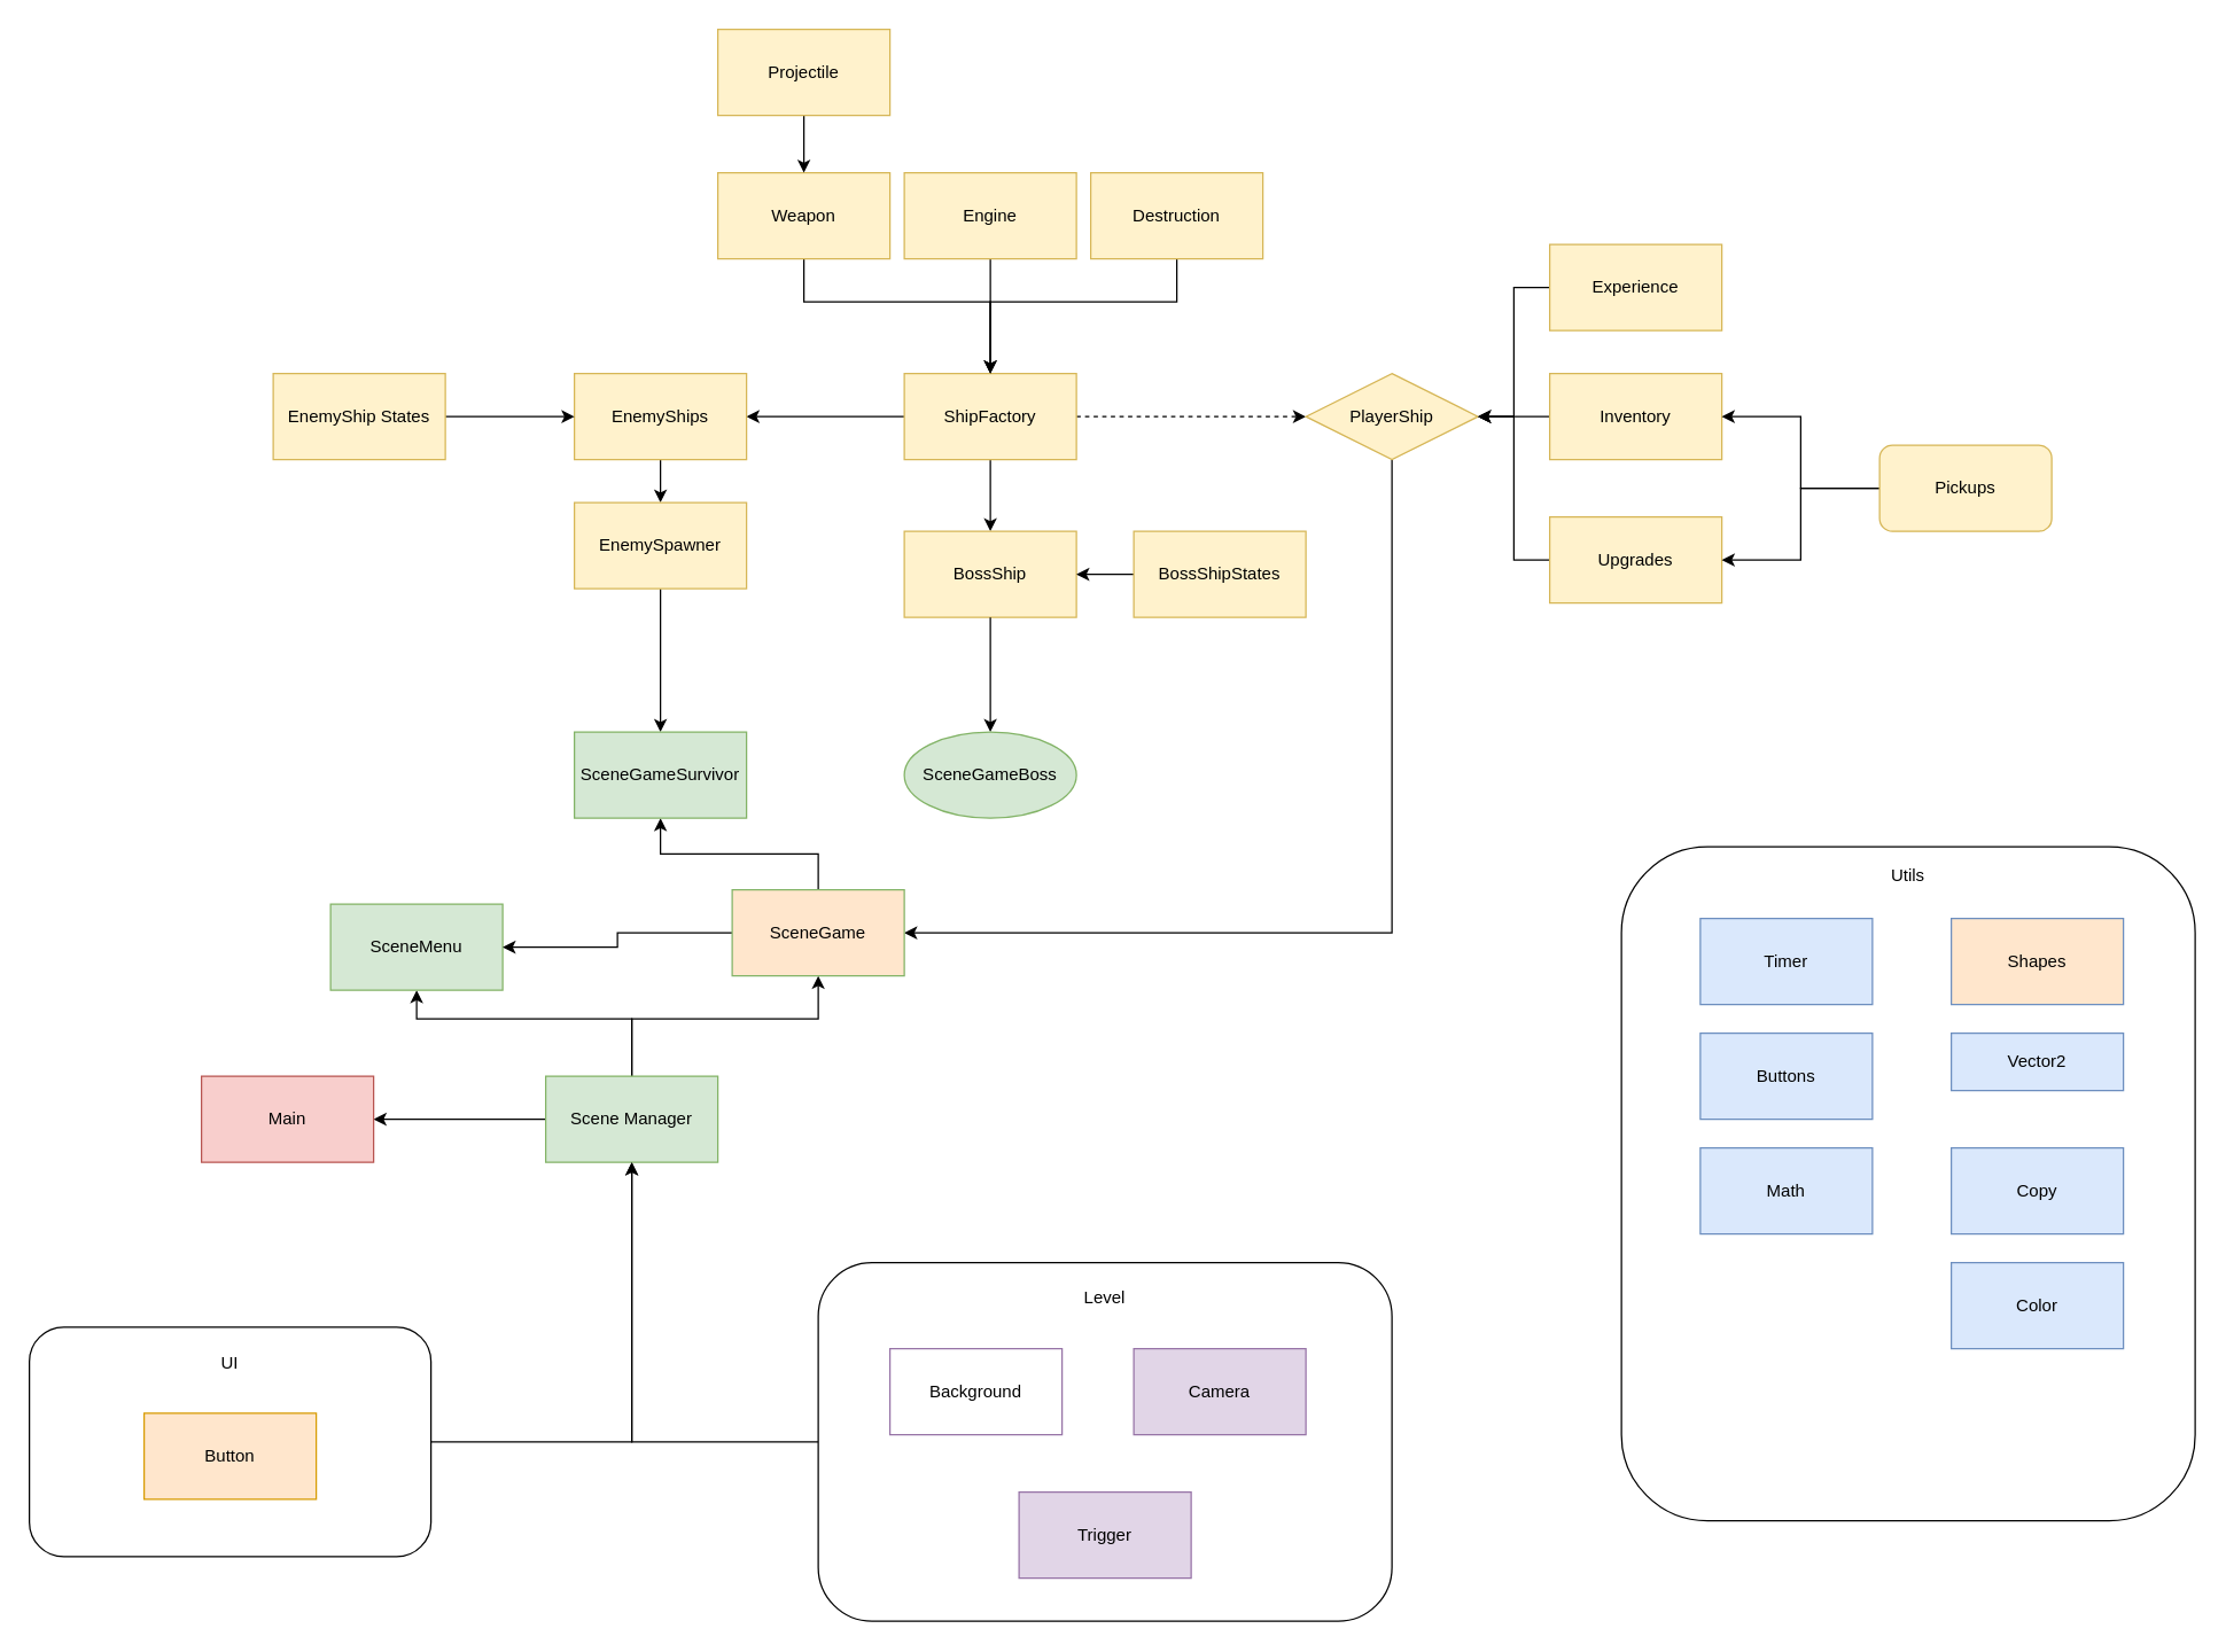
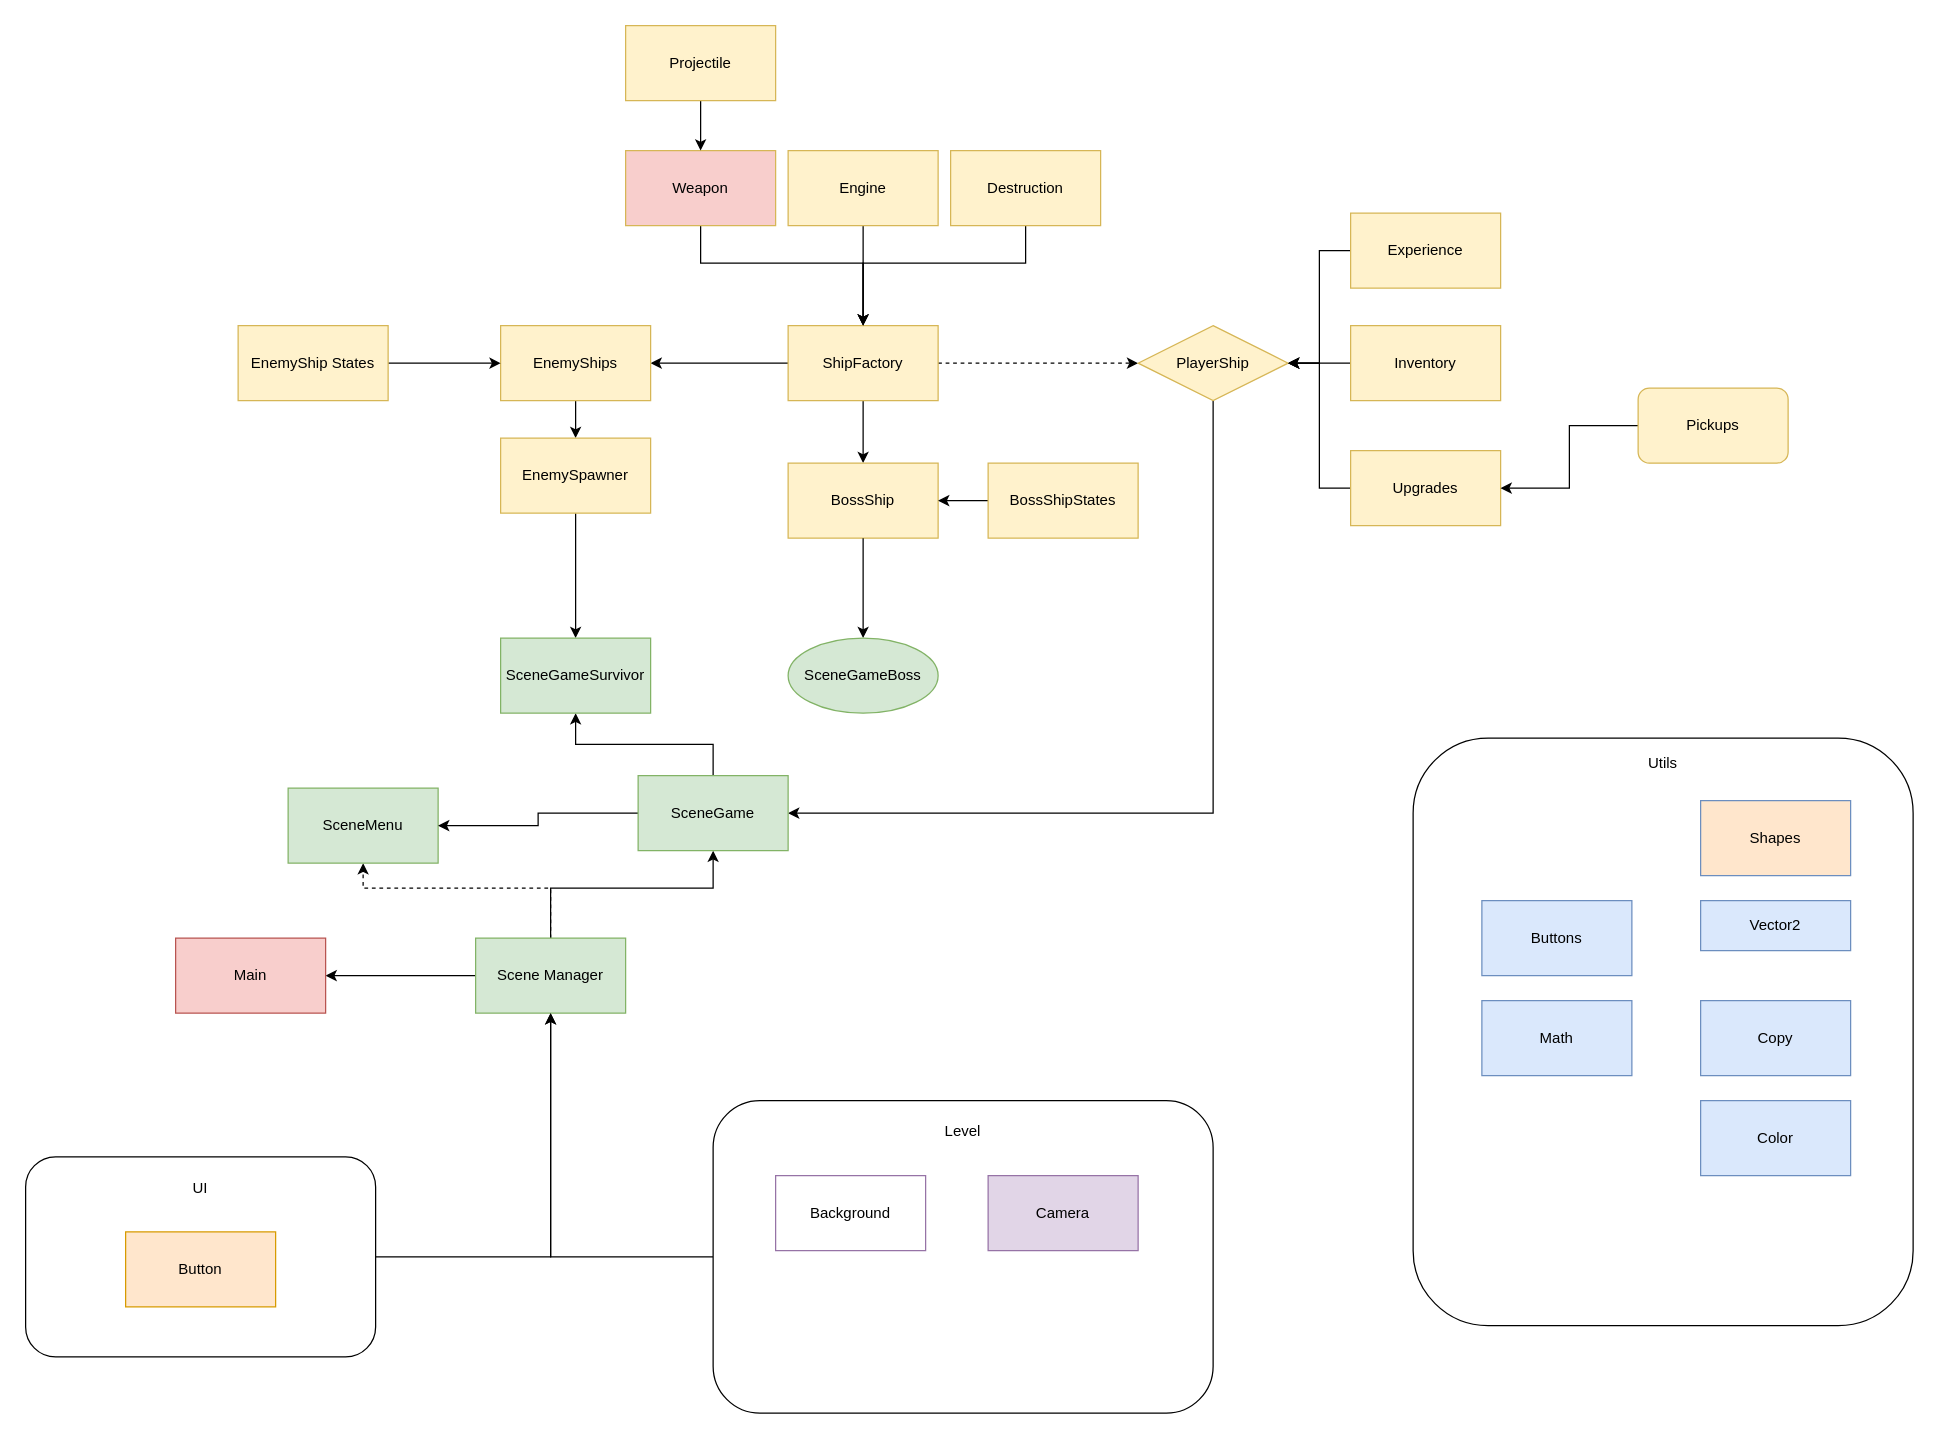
- <mxCell id="8" value="Weapon" style="rounded=0;whiteSpace=wrap;html=1;fillColor=#fff2cc;strokeColor=#d6b656;" parent="1" vertex="1"><mxGeometry x="500" y="120" width="120" height="60" as="geometry" /></mxCell>
+ <mxCell id="8" value="Weapon" style="rounded=0;whiteSpace=wrap;html=1;fillColor=#f8cecc;strokeColor=#d6b656;" parent="1" vertex="1"><mxGeometry x="500" y="120" width="120" height="60" as="geometry" /></mxCell>
- <mxCell id="25" style="edgeStyle=orthogonalEdgeStyle;rounded=0;orthogonalLoop=1;jettySize=auto;html=1;entryX=1;entryY=0.5;entryDx=0;entryDy=0;" parent="1" source="26" target="21" edge="1"><mxGeometry relative="1" as="geometry" /></mxCell>
- <mxCell id="41" value="SceneGame" style="rounded=0;whiteSpace=wrap;html=1;fillColor=#ffe6cc;strokeColor=#82b366;" parent="1" vertex="1"><mxGeometry x="510" y="620" width="120" height="60" as="geometry" /></mxCell>
+ <mxCell id="41" value="SceneGame" style="rounded=0;whiteSpace=wrap;html=1;fillColor=#d5e8d4;strokeColor=#82b366;" parent="1" vertex="1"><mxGeometry x="510" y="620" width="120" height="60" as="geometry" /></mxCell>
- <mxCell id="44" value="Timer" style="rounded=0;whiteSpace=wrap;html=1;fillColor=#dae8fc;strokeColor=#6c8ebf;" parent="1" vertex="1"><mxGeometry x="1185" y="640" width="120" height="60" as="geometry" /></mxCell>
- <mxCell id="35" style="edgeStyle=orthogonalEdgeStyle;rounded=0;orthogonalLoop=1;jettySize=auto;html=1;entryX=0.5;entryY=1;entryDx=0;entryDy=0;" parent="1" source="37" target="38" edge="1"><mxGeometry relative="1" as="geometry"><Array as="points"><mxPoint y="710" x="440" /><mxPoint x="290" y="710" /></Array></mxGeometry></mxCell>
+ <mxCell id="35" style="edgeStyle=orthogonalEdgeStyle;rounded=0;orthogonalLoop=1;jettySize=auto;html=1;entryX=0.5;entryY=1;entryDx=0;entryDy=0;dashed=1;" parent="1" source="37" target="38" edge="1"><mxGeometry relative="1" as="geometry"><Array as="points"><mxPoint y="710" x="440" /><mxPoint x="290" y="710" /></Array></mxGeometry></mxCell>
- <mxCell id="60" value="Trigger" style="rounded=0;whiteSpace=wrap;html=1;fillColor=#e1d5e7;strokeColor=#9673a6;" vertex="1" parent="1"><mxGeometry x="710" y="1040" width="120" height="60" as="geometry" /></mxCell>
